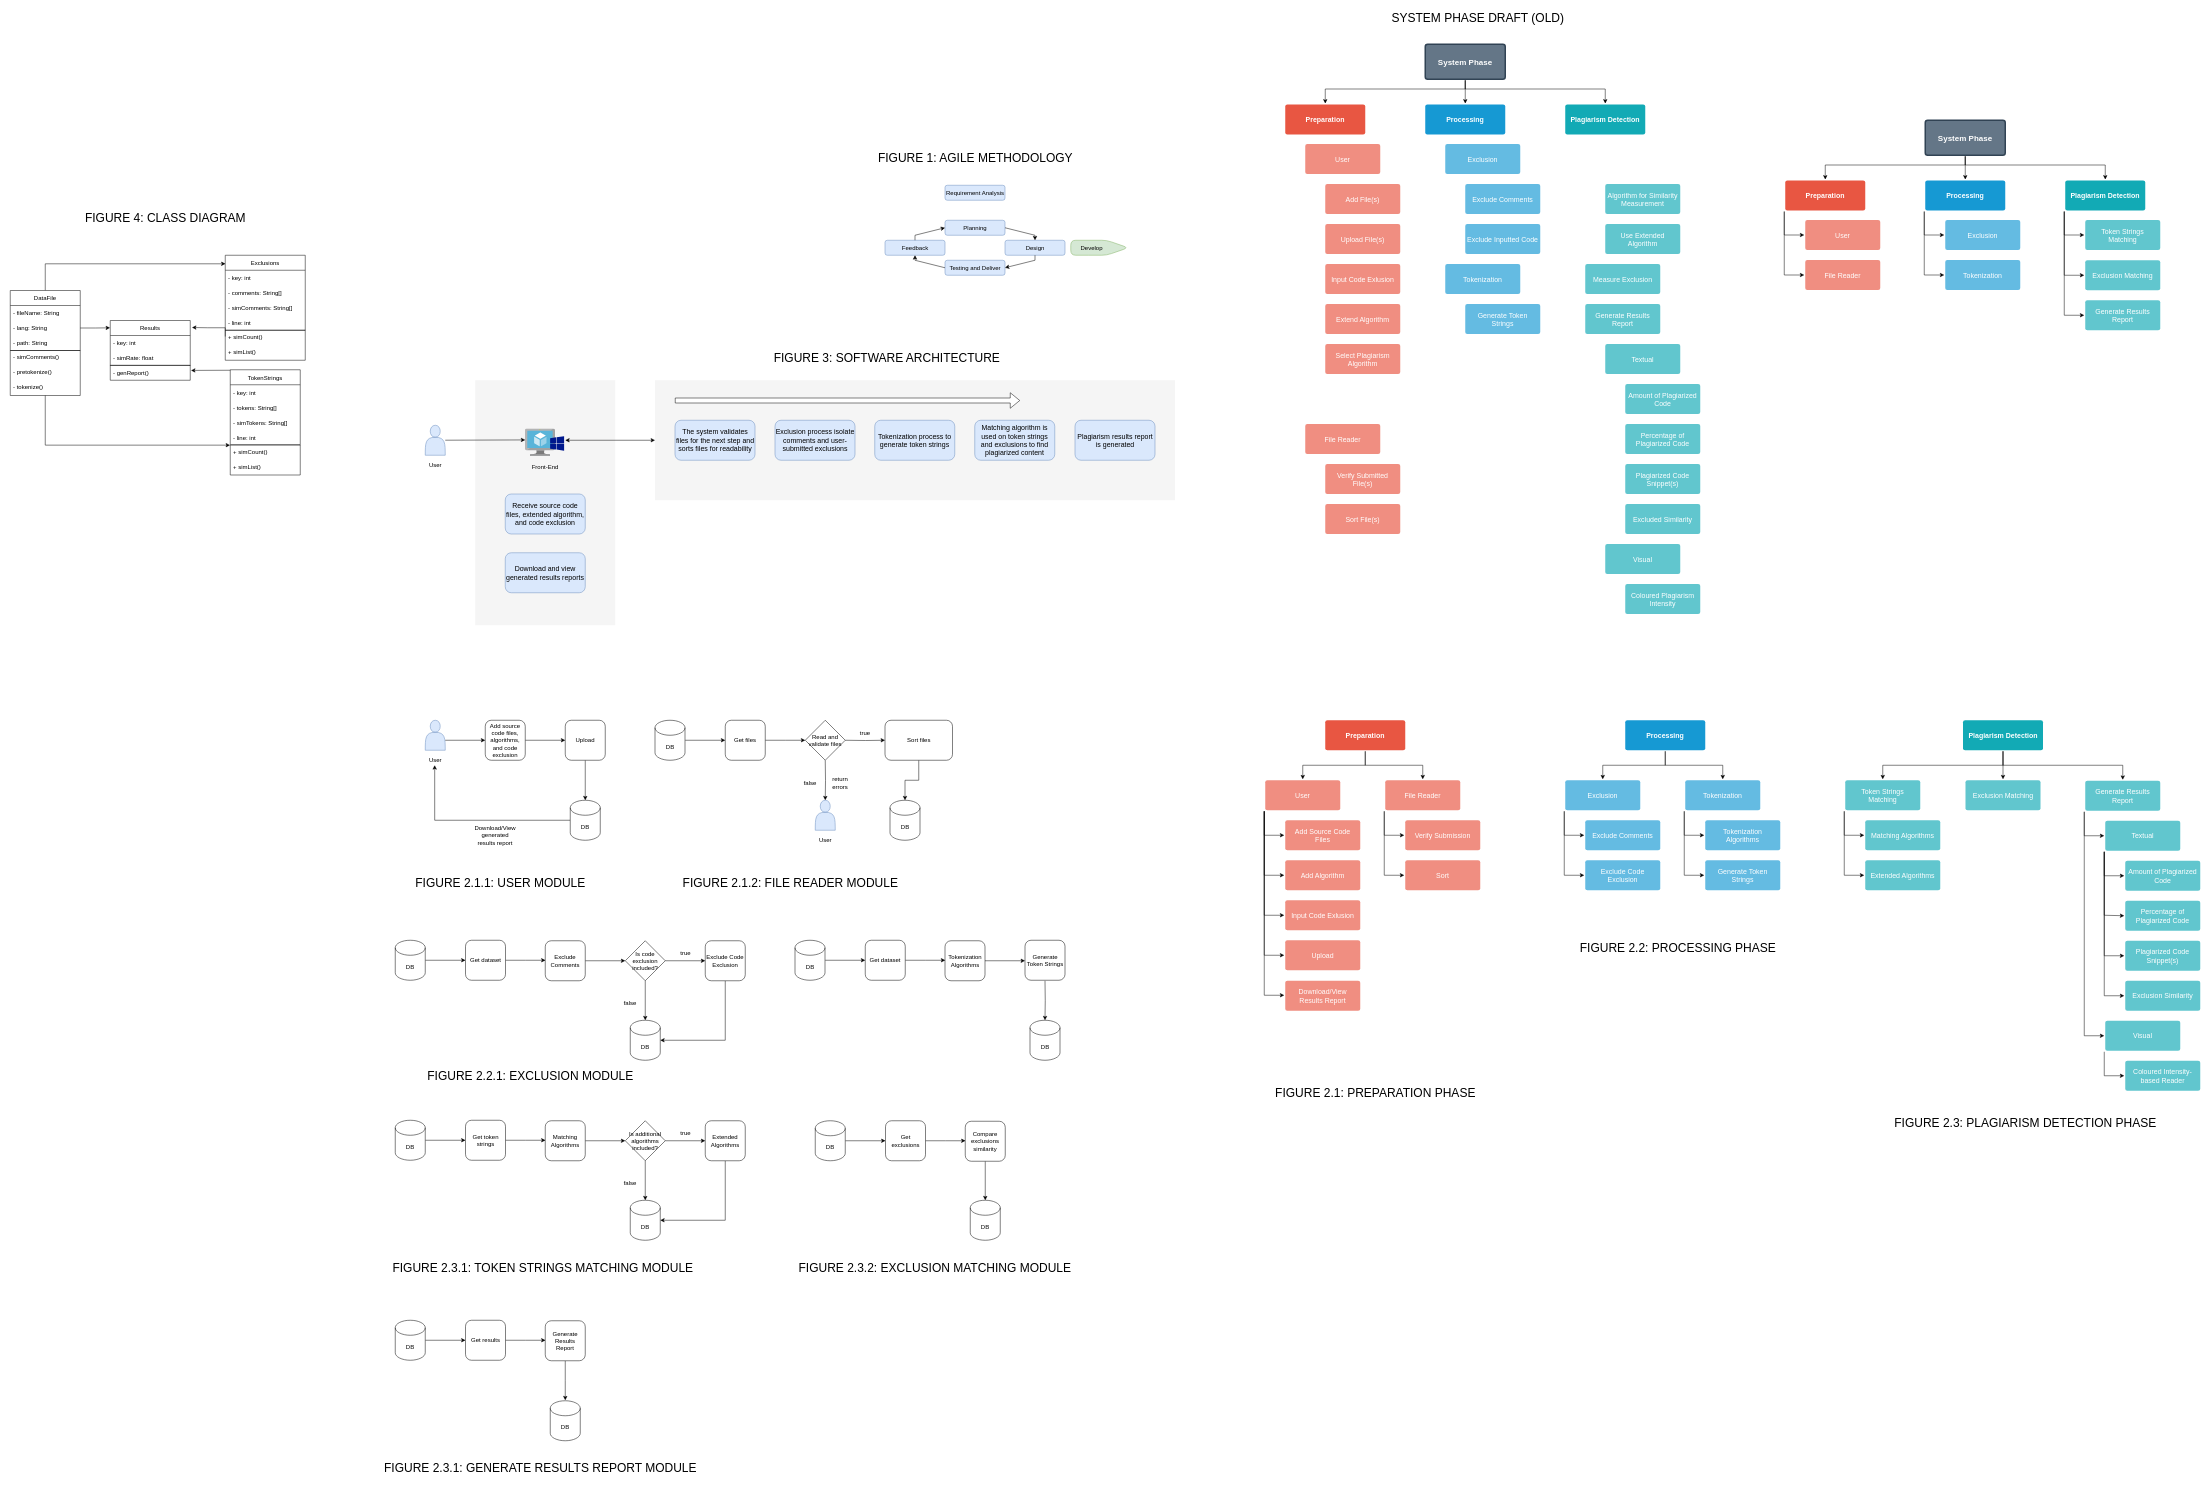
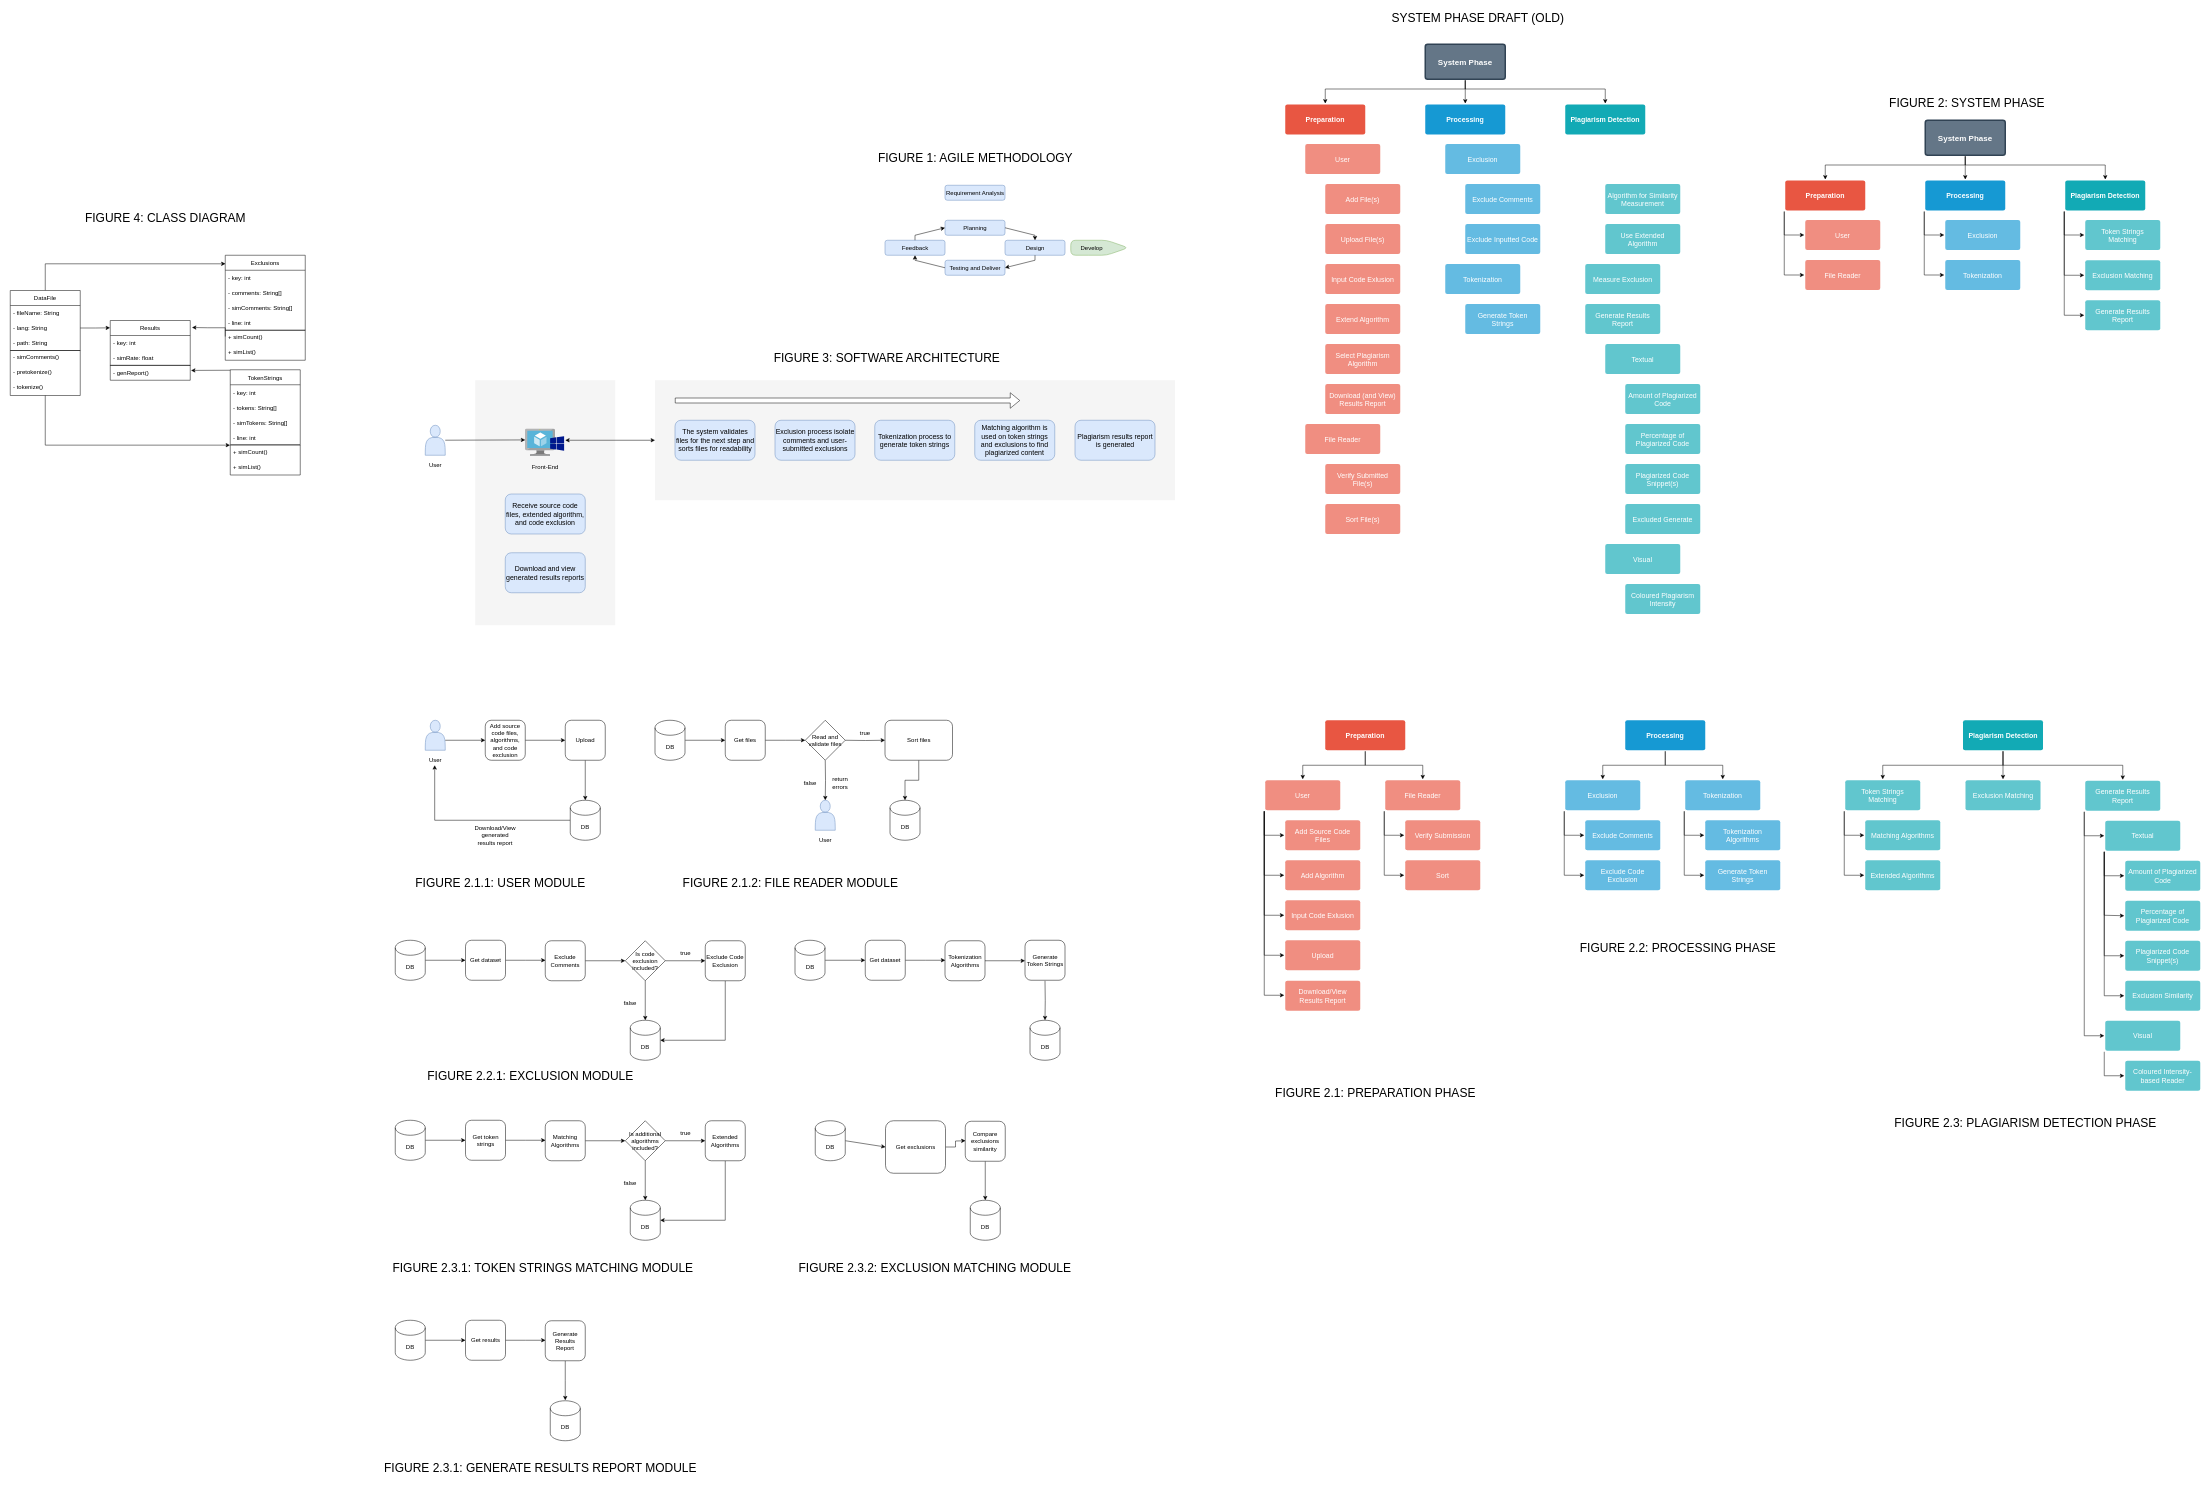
+ <mxCell id="22" value="FIGURE 2: SYSTEM PHASE" style="text;html=1;align=center;verticalAlign=middle;resizable=0;points=[];autosize=1;strokeColor=none;fillColor=none;fontSize=24;" parent="1" vertex="1"><mxGeometry x="3768" y="190" width="330" height="30" as="geometry" /></mxCell>
+ <mxCell id="52" value="Download (and View) Results Report" style="rounded=1;whiteSpace=wrap;html=1;shadow=0;labelBackgroundColor=none;strokeColor=none;strokeWidth=3;fillColor=#f08e81;fontFamily=Helvetica;fontSize=14;fontColor=#FFFFFF;align=center;spacing=5;fontStyle=0;arcSize=7;perimeterSpacing=2;" parent="1" vertex="1"><mxGeometry x="2650" y="767.5" width="150" height="60" as="geometry" /></mxCell>
- <mxCell id="60" value="Excluded Similarity" style="rounded=1;whiteSpace=wrap;html=1;shadow=0;labelBackgroundColor=none;strokeColor=none;strokeWidth=3;fillColor=#61c6ce;fontFamily=Helvetica;fontSize=14;fontColor=#FFFFFF;align=center;spacing=5;fontStyle=0;arcSize=7;perimeterSpacing=2;" parent="1" vertex="1"><mxGeometry x="3250" y="1007.5" width="150" height="60" as="geometry" /></mxCell>
+ <mxCell id="60" value="Excluded Generate" style="rounded=1;whiteSpace=wrap;html=1;shadow=0;labelBackgroundColor=none;strokeColor=none;strokeWidth=3;fillColor=#61c6ce;fontFamily=Helvetica;fontSize=14;fontColor=#FFFFFF;align=center;spacing=5;fontStyle=0;arcSize=7;perimeterSpacing=2;" parent="1" vertex="1"><mxGeometry x="3250" y="1007.5" width="150" height="60" as="geometry" /></mxCell>
- <mxCell id="223" value="Get exclusions" style="rounded=1;whiteSpace=wrap;html=1;" parent="1" vertex="1"><mxGeometry x="1770.5" y="2241" width="80" height="80" as="geometry" /></mxCell>
+ <mxCell id="223" value="Get exclusions" style="rounded=1;whiteSpace=wrap;html=1;" parent="1" vertex="1"><mxGeometry x="1770.5" y="2241" width="120" height="105" as="geometry" /></mxCell>
